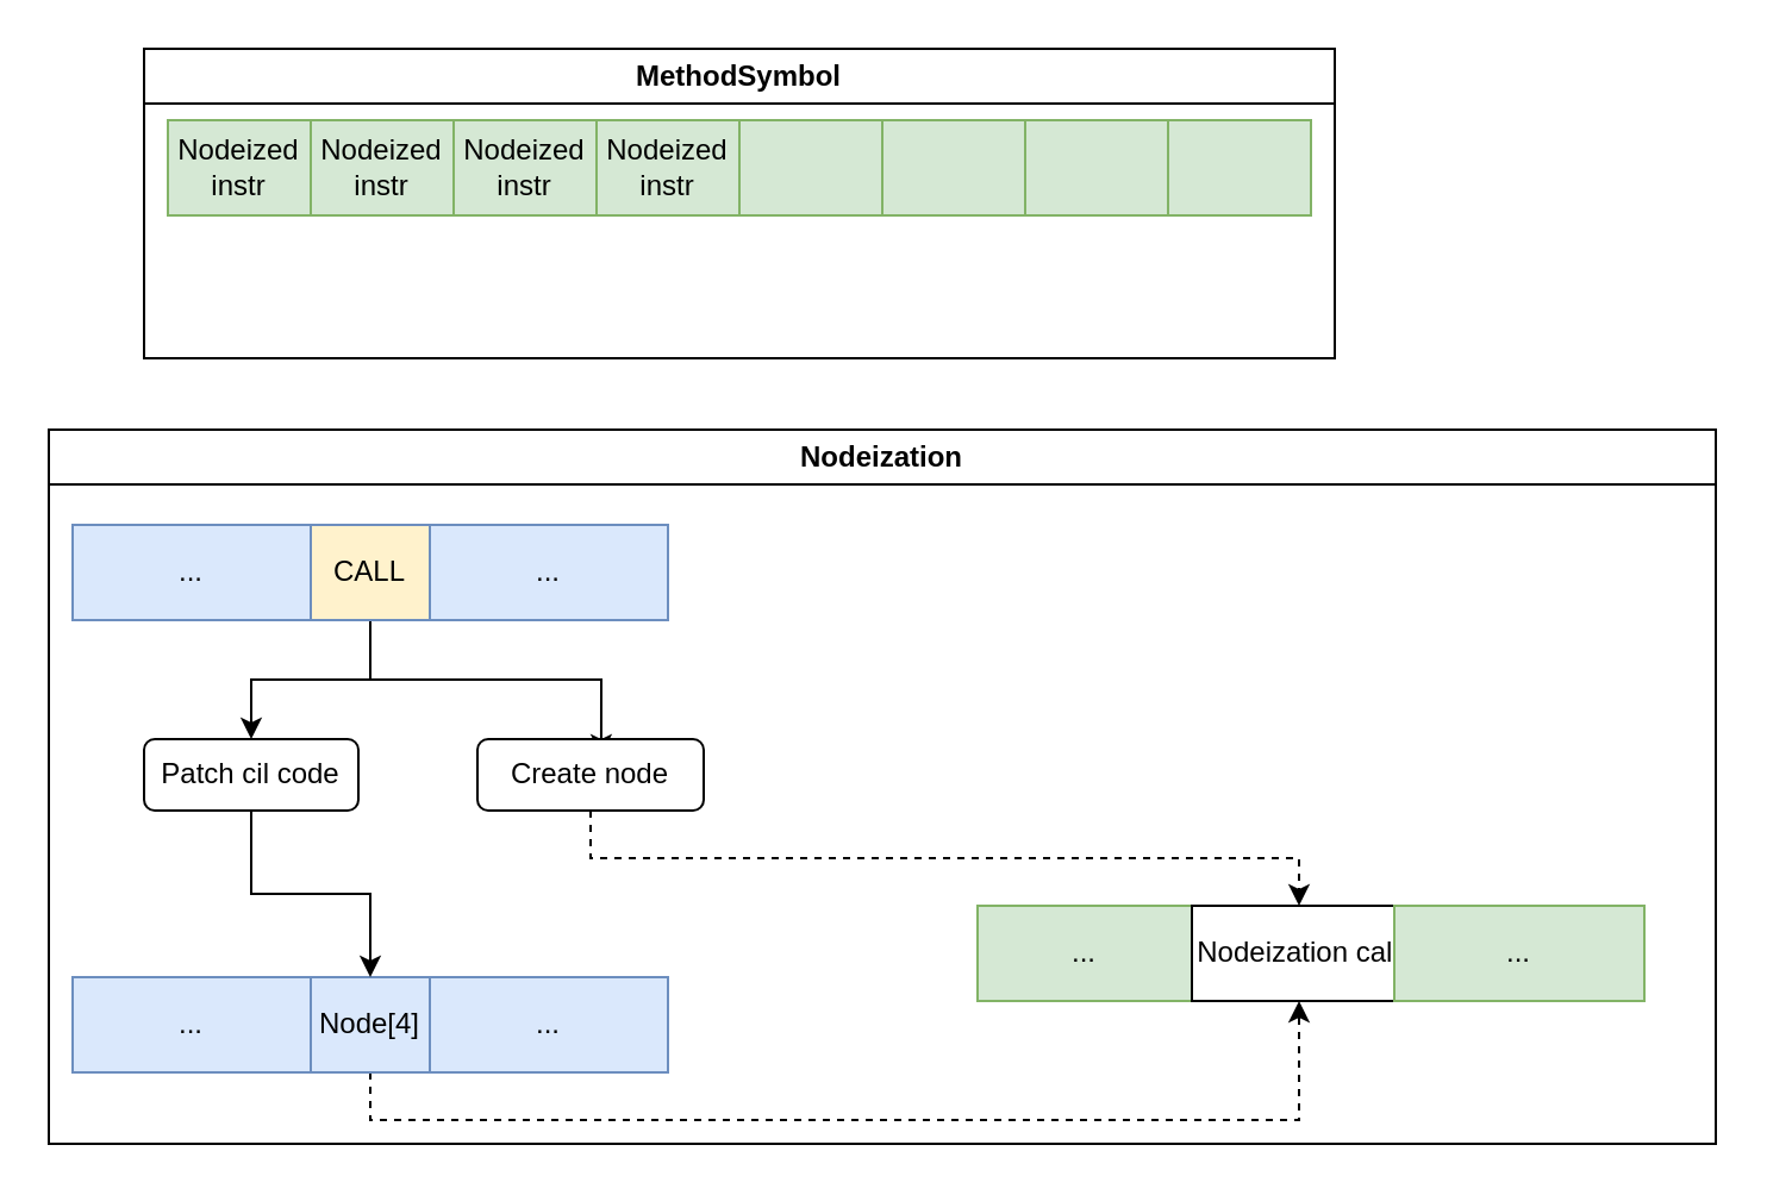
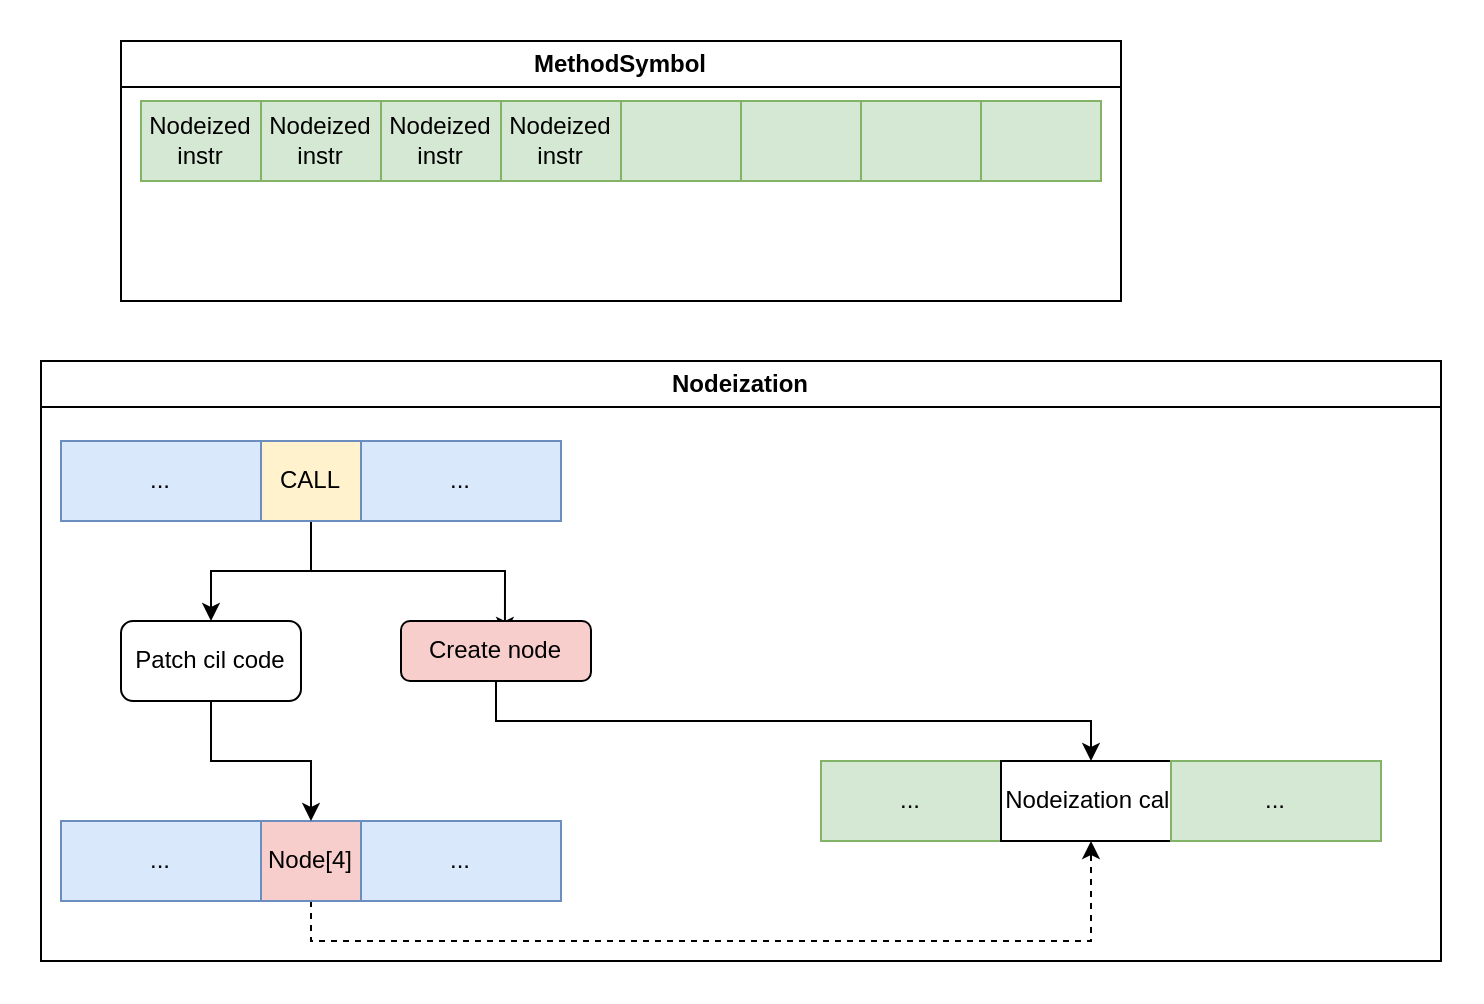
- <mxCell id="27" value="Patch cil code" style="rounded=1;whiteSpace=wrap;html=1;" vertex="1" parent="11"><mxGeometry x="40" y="130" width="90" height="30" as="geometry" /></mxCell>
+ <mxCell id="27" value="Patch cil code" style="rounded=1;whiteSpace=wrap;html=1;" vertex="1" parent="11"><mxGeometry x="40" y="130" width="90" height="40" as="geometry" /></mxCell>
- <mxCell id="25" value="Create node" style="rounded=1;whiteSpace=wrap;html=1;" vertex="1" parent="11"><mxGeometry x="180" y="130" width="95" height="30" as="geometry" /></mxCell>
+ <mxCell id="25" value="Create node" style="rounded=1;whiteSpace=wrap;html=1;fillColor=#f8cecc;" vertex="1" parent="11"><mxGeometry x="180" y="130" width="95" height="30" as="geometry" /></mxCell>
- <mxCell id="24" style="edgeStyle=orthogonalEdgeStyle;rounded=0;orthogonalLoop=1;jettySize=auto;html=1;exitX=0.5;exitY=1;exitDx=0;exitDy=0;entryX=0.5;entryY=0;entryDx=0;entryDy=0;dashed=1;" edge="1" parent="11" source="25" target="18"><mxGeometry relative="1" as="geometry" /></mxCell>
+ <mxCell id="24" style="edgeStyle=orthogonalEdgeStyle;rounded=0;orthogonalLoop=1;jettySize=auto;html=1;exitX=0.5;exitY=1;exitDx=0;exitDy=0;entryX=0.5;entryY=0;entryDx=0;entryDy=0;" edge="1" parent="11" source="25" target="18"><mxGeometry relative="1" as="geometry" /></mxCell>
- <mxCell id="22" value="Node[4]" style="rounded=0;whiteSpace=wrap;html=1;fillColor=#dae8fc;strokeColor=#6c8ebf;" vertex="1" parent="11"><mxGeometry x="110" y="230" width="50" height="40" as="geometry" /></mxCell>
+ <mxCell id="22" value="Node[4]" style="rounded=0;whiteSpace=wrap;html=1;fillColor=#f8cecc;strokeColor=#6c8ebf;" vertex="1" parent="11"><mxGeometry x="110" y="230" width="50" height="40" as="geometry" /></mxCell>
